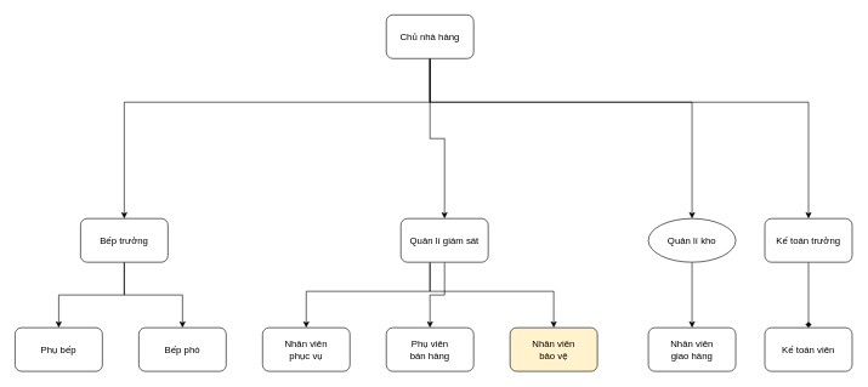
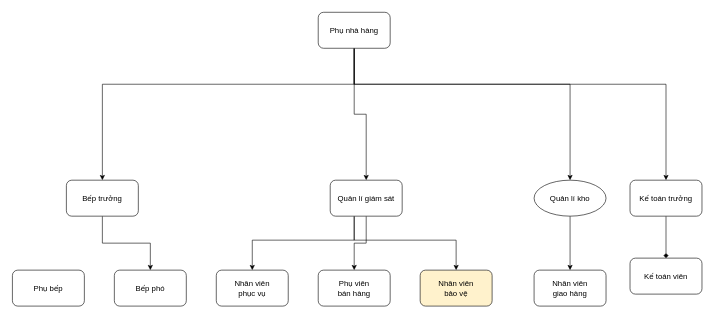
- <mxCell id="6" value="&lt;font style=&quot;font-size: 13px&quot;&gt;Chủ nhà hàng&lt;/font&gt;" style="rounded=1;whiteSpace=wrap;html=1;" parent="1" vertex="1"><mxGeometry x="530" y="20" width="120" height="60" as="geometry" /></mxCell>
+ <mxCell id="6" value="&lt;font style=&quot;font-size: 13px&quot;&gt;Phụ nhà hàng&lt;/font&gt;" style="rounded=1;whiteSpace=wrap;html=1;" parent="1" vertex="1"><mxGeometry x="530" y="20" width="120" height="60" as="geometry" /></mxCell>
- <mxCell id="9" style="edgeStyle=orthogonalEdgeStyle;rounded=0;orthogonalLoop=1;jettySize=auto;html=1;" edge="1" parent="1" source="11" target="20"><mxGeometry relative="1" as="geometry" /></mxCell>
- <mxCell id="7" value="&lt;span style=&quot;font-size: 13px&quot;&gt;Kế toán viên&lt;/span&gt;" style="rounded=1;whiteSpace=wrap;html=1;" parent="1" vertex="1"><mxGeometry x="1050" y="450" width="120" height="60" as="geometry" /></mxCell>
+ <mxCell id="7" value="&lt;span style=&quot;font-size: 13px&quot;&gt;Kế toán viên&lt;/span&gt;" style="rounded=1;whiteSpace=wrap;html=1;" parent="1" vertex="1"><mxGeometry x="1050" y="430" width="120" height="60" as="geometry" /></mxCell>
